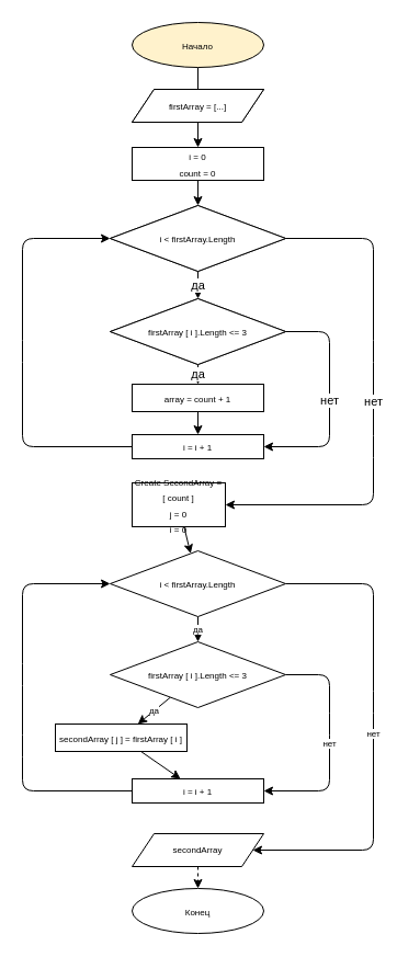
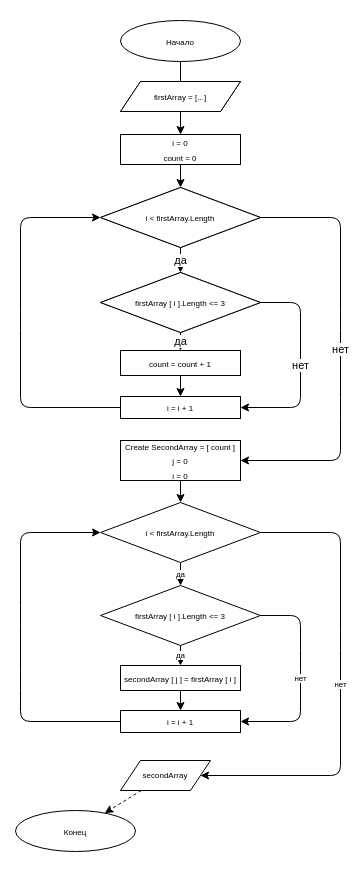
- <mxCell id="18" value="&lt;font style=&quot;font-size: 8px&quot;&gt;Начало&lt;/font&gt;" style="ellipse;whiteSpace=wrap;html=1;fillColor=#fff2cc;" vertex="1" parent="1"><mxGeometry x="120" y="20" width="120" height="41" as="geometry" /></mxCell>
+ <mxCell id="18" value="&lt;font style=&quot;font-size: 8px&quot;&gt;Начало&lt;/font&gt;" style="ellipse;whiteSpace=wrap;html=1;" vertex="1" parent="1"><mxGeometry x="120" y="20" width="120" height="41" as="geometry" /></mxCell>
- <mxCell id="13" value="&lt;font style=&quot;font-size: 8px&quot;&gt;array = count + 1&lt;/font&gt;" style="rounded=0;whiteSpace=wrap;html=1;" vertex="1" parent="1"><mxGeometry x="120" y="350" width="120" height="25" as="geometry" /></mxCell>
+ <mxCell id="13" value="&lt;font style=&quot;font-size: 8px&quot;&gt;count = count + 1&lt;/font&gt;" style="rounded=0;whiteSpace=wrap;html=1;" vertex="1" parent="1"><mxGeometry x="120" y="350" width="120" height="25" as="geometry" /></mxCell>
- <mxCell id="17" value="&lt;font style=&quot;font-size: 8px&quot;&gt;Create SecondArray = [ count ]&lt;/font&gt;&lt;br&gt;&lt;font style=&quot;font-size: 8px&quot;&gt;j = 0&lt;br&gt;i = 0&lt;/font&gt;" style="rounded=0;whiteSpace=wrap;html=1;" vertex="1" parent="1"><mxGeometry x="120" y="440" width="85" height="40" as="geometry" /></mxCell>
+ <mxCell id="17" value="&lt;font style=&quot;font-size: 8px&quot;&gt;Create SecondArray = [ count ]&lt;/font&gt;&lt;br&gt;&lt;font style=&quot;font-size: 8px&quot;&gt;j = 0&lt;br&gt;i = 0&lt;/font&gt;" style="rounded=0;whiteSpace=wrap;html=1;" vertex="1" parent="1"><mxGeometry x="120" y="440" width="120" height="40" as="geometry" /></mxCell>
- <mxCell id="24" value="&lt;font style=&quot;font-size: 8px&quot;&gt;secondArray [ j ] = firstArray [ i ]&lt;/font&gt;" style="rounded=0;whiteSpace=wrap;html=1;" vertex="1" parent="1"><mxGeometry x="50" y="660" width="120" height="25" as="geometry" /></mxCell>
+ <mxCell id="24" value="&lt;font style=&quot;font-size: 8px&quot;&gt;secondArray [ j ] = firstArray [ i ]&lt;/font&gt;" style="rounded=0;whiteSpace=wrap;html=1;" vertex="1" parent="1"><mxGeometry x="120" y="665" width="120" height="25" as="geometry" /></mxCell>
- <mxCell id="34" value="secondArray" style="shape=parallelogram;perimeter=parallelogramPerimeter;whiteSpace=wrap;html=1;fixedSize=1;fontSize=8;" vertex="1" parent="1"><mxGeometry x="120" y="760" width="120" height="30" as="geometry" /></mxCell>
+ <mxCell id="34" value="secondArray" style="shape=parallelogram;perimeter=parallelogramPerimeter;whiteSpace=wrap;html=1;fixedSize=1;fontSize=8;" vertex="1" parent="1"><mxGeometry x="120" y="760" width="90" height="30" as="geometry" /></mxCell>
- <mxCell id="35" value="&lt;font style=&quot;font-size: 8px&quot;&gt;Конец&lt;/font&gt;" style="ellipse;whiteSpace=wrap;html=1;" vertex="1" parent="1"><mxGeometry x="120" y="810" width="120" height="41" as="geometry" /></mxCell>
+ <mxCell id="35" value="&lt;font style=&quot;font-size: 8px&quot;&gt;Конец&lt;/font&gt;" style="ellipse;whiteSpace=wrap;html=1;" vertex="1" parent="1"><mxGeometry x="15" y="810" width="120" height="41" as="geometry" /></mxCell>
